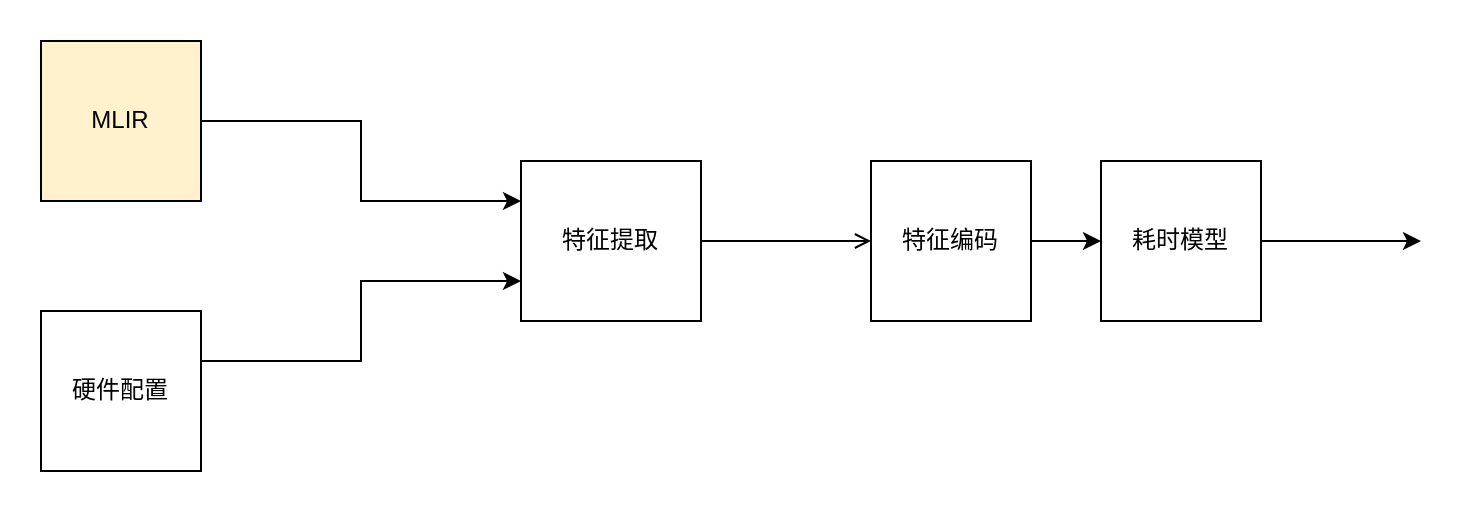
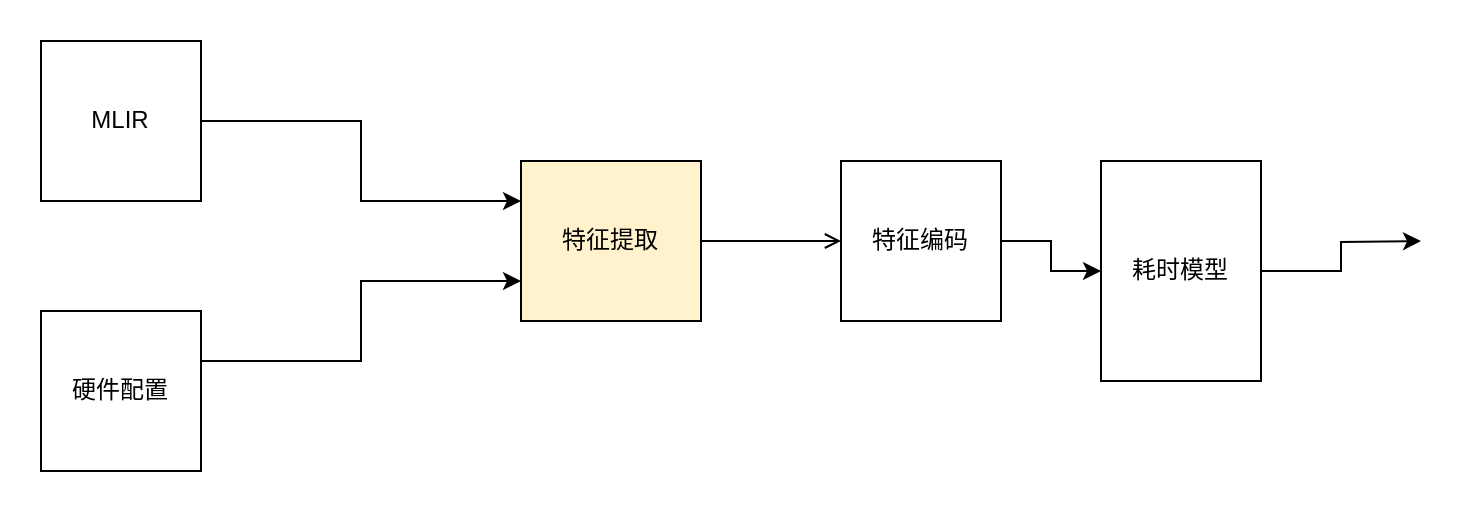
- <mxCell id="3" value="MLIR" style="rounded=0;whiteSpace=wrap;html=1;fillColor=#fff2cc;" vertex="1" parent="1"><mxGeometry x="20" y="20" width="80" height="80" as="geometry" /></mxCell>
+ <mxCell id="3" value="MLIR" style="rounded=0;whiteSpace=wrap;html=1;" vertex="1" parent="1"><mxGeometry x="20" y="20" width="80" height="80" as="geometry" /></mxCell>
- <mxCell id="7" value="特征提取" style="rounded=0;whiteSpace=wrap;html=1;" vertex="1" parent="1"><mxGeometry x="260" y="80" width="90" height="80" as="geometry" /></mxCell>
+ <mxCell id="7" value="特征提取" style="rounded=0;whiteSpace=wrap;html=1;fillColor=#fff2cc;" vertex="1" parent="1"><mxGeometry x="260" y="80" width="90" height="80" as="geometry" /></mxCell>
- <mxCell id="9" value="特征编码" style="rounded=0;whiteSpace=wrap;html=1;" vertex="1" parent="1"><mxGeometry x="435" y="80" width="80" height="80" as="geometry" /></mxCell>
+ <mxCell id="9" value="特征编码" style="rounded=0;whiteSpace=wrap;html=1;" vertex="1" parent="1"><mxGeometry x="420" y="80" width="80" height="80" as="geometry" /></mxCell>
- <mxCell id="11" value="耗时模型" style="rounded=0;whiteSpace=wrap;html=1;" vertex="1" parent="1"><mxGeometry x="550" y="80" width="80" height="80" as="geometry" /></mxCell>
+ <mxCell id="11" value="耗时模型" style="rounded=0;whiteSpace=wrap;html=1;" vertex="1" parent="1"><mxGeometry x="550" y="80" width="80" height="110" as="geometry" /></mxCell>
